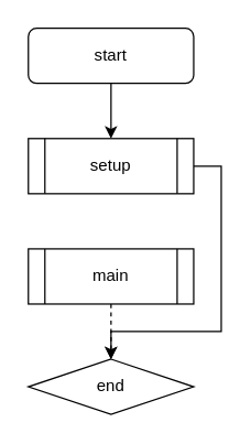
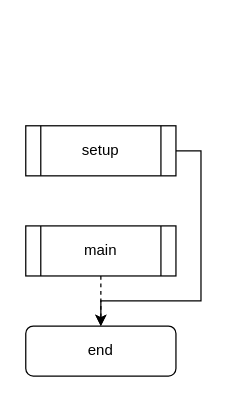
- <mxCell id="3" value="start" style="rounded=1;whiteSpace=wrap;html=1;" vertex="1" parent="1"><mxGeometry width="120" height="40" as="geometry" x="20" y="20" /></mxCell>
- <mxCell id="2" value="" style="edgeStyle=orthogonalEdgeStyle;rounded=0;orthogonalLoop=1;jettySize=auto;html=1;" edge="1" parent="1" source="3" target="5"><mxGeometry relative="1" as="geometry" /></mxCell>
- <mxCell id="8" value="end" style="rhombus;whiteSpace=wrap;html=1;" vertex="1" parent="1"><mxGeometry y="260" width="120" height="40" as="geometry" x="20" /></mxCell>
+ <mxCell id="8" value="end" style="rounded=1;whiteSpace=wrap;html=1;" vertex="1" parent="1"><mxGeometry y="260" width="120" height="40" as="geometry" x="20" /></mxCell>
